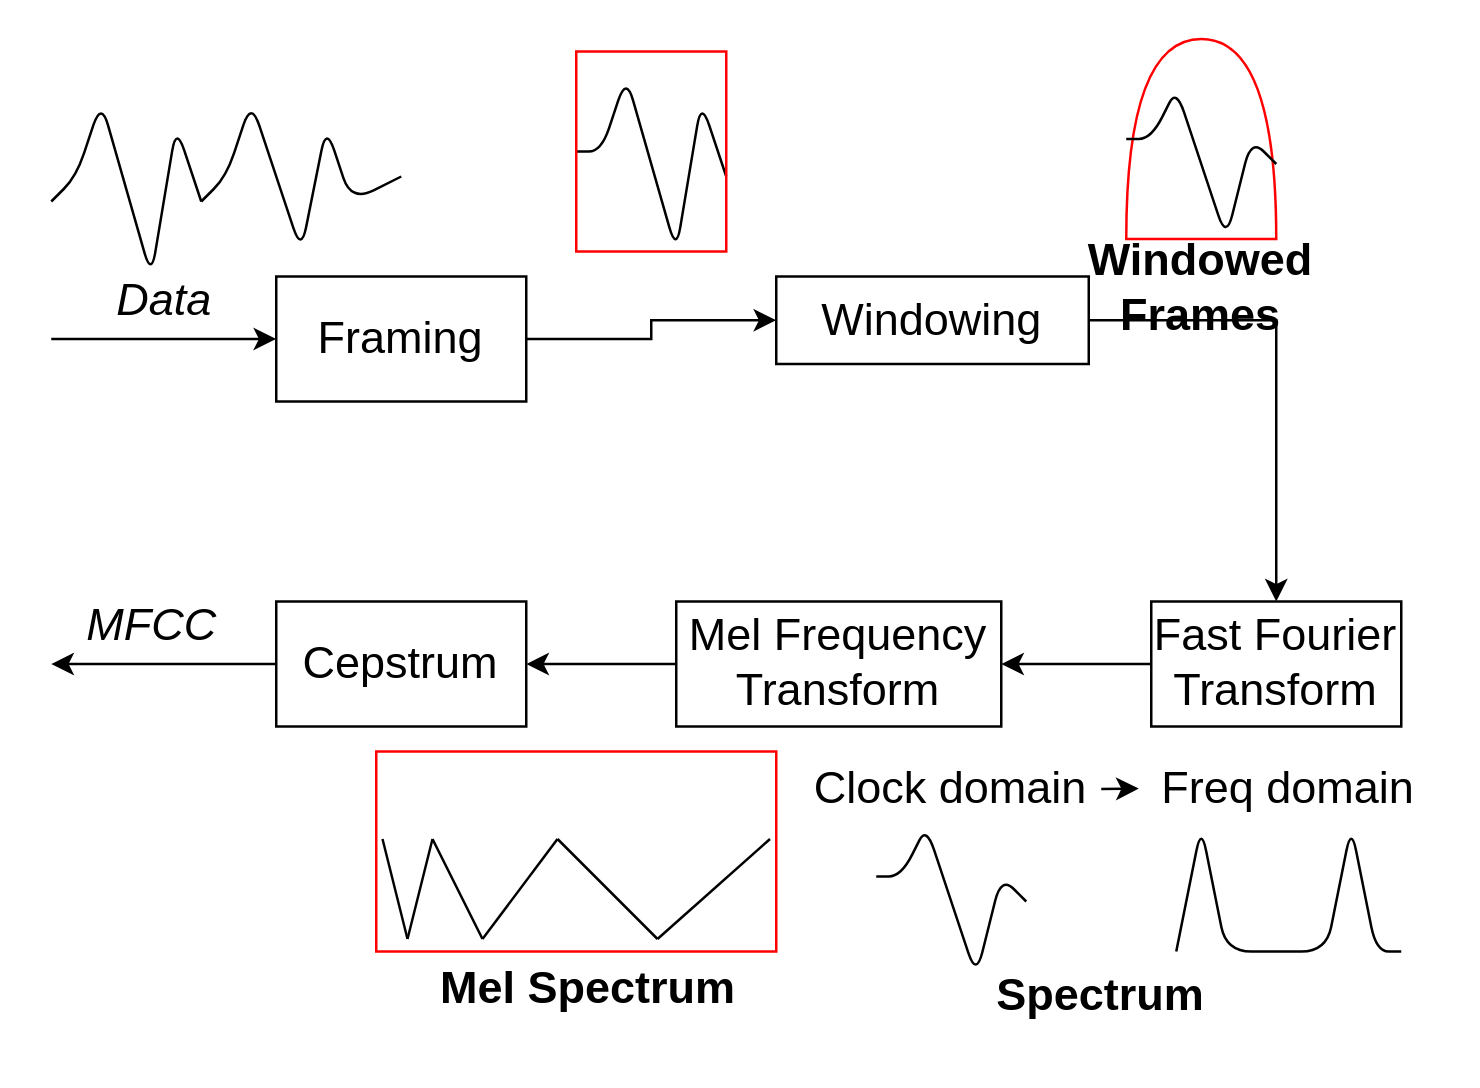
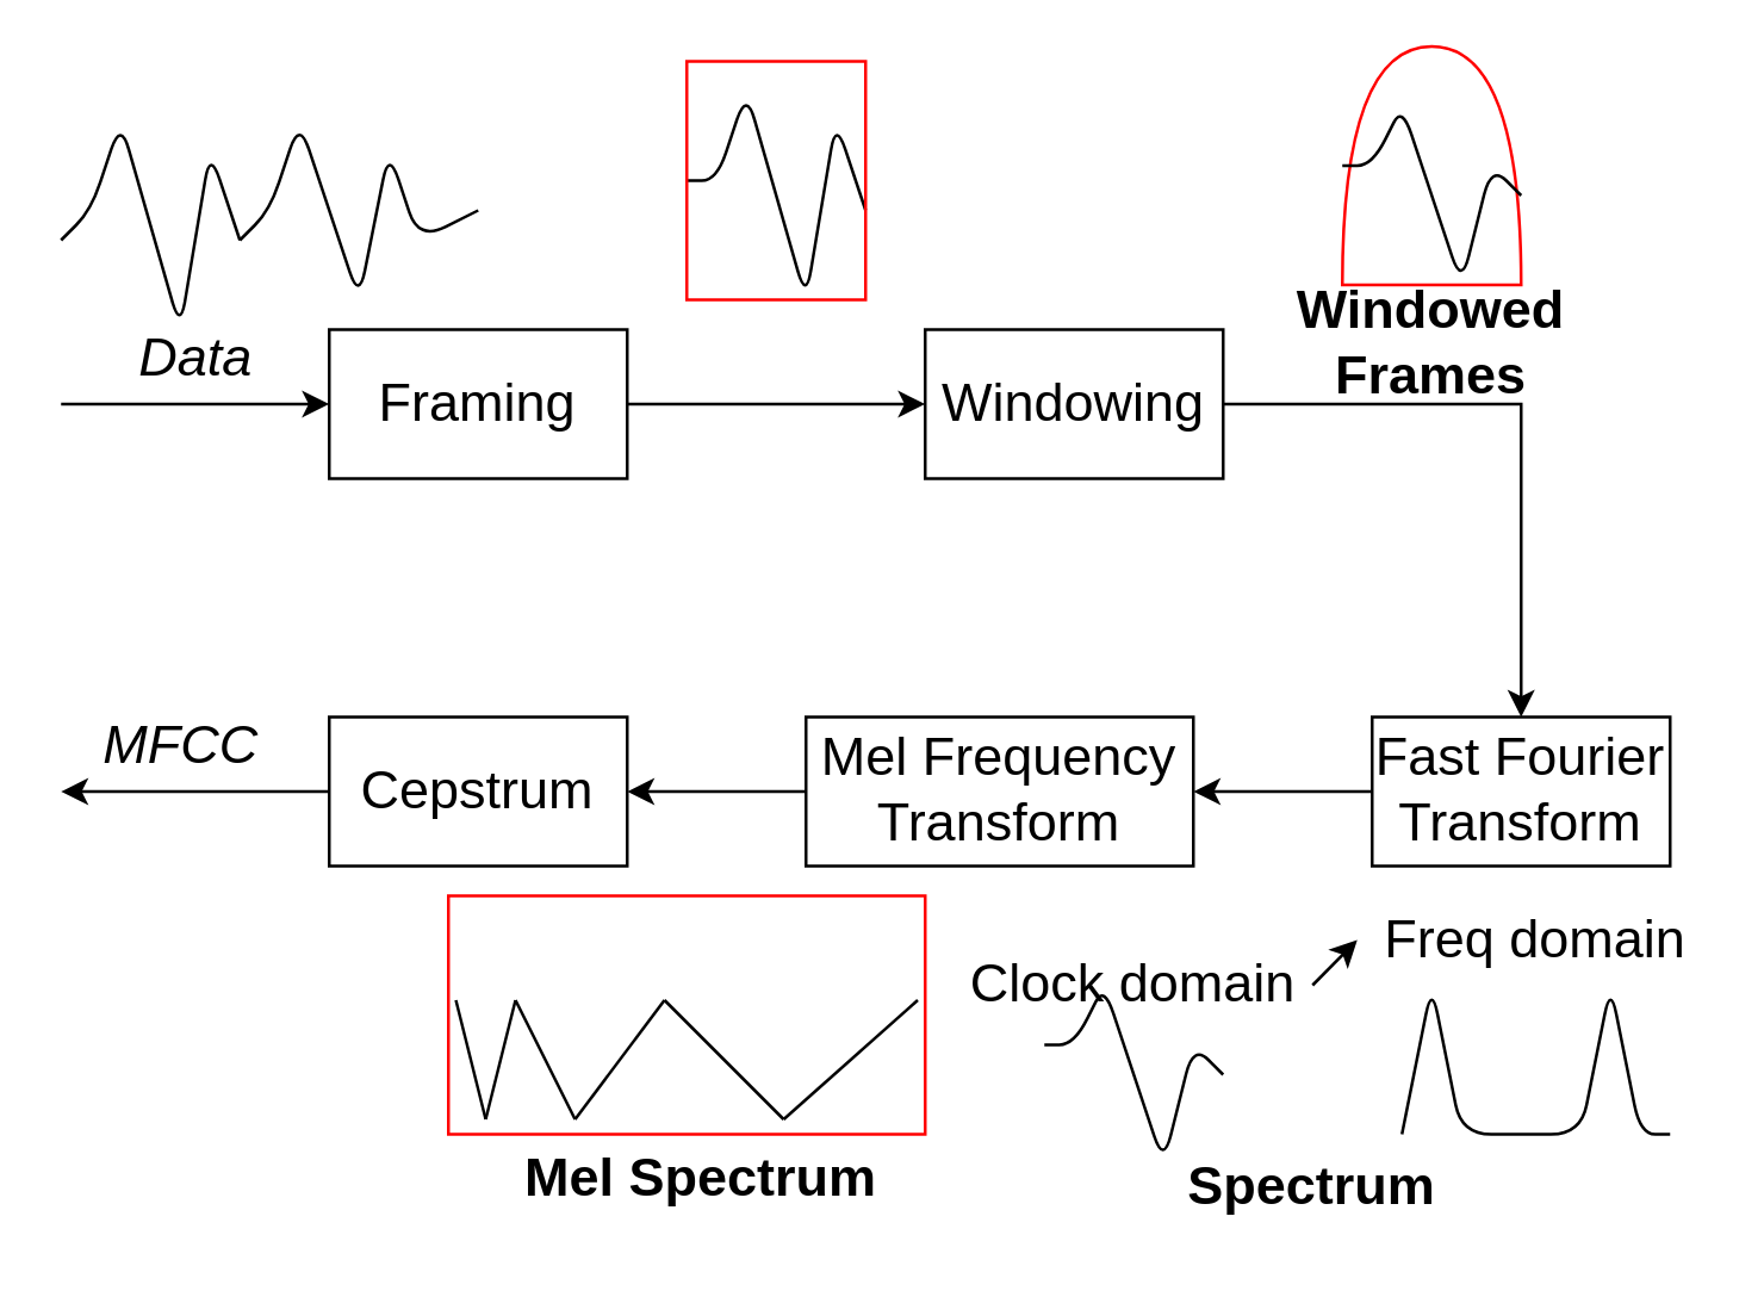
- <mxCell id="5" value="&lt;font style=&quot;font-size: 18px;&quot;&gt;Windowing&lt;/font&gt;" style="rounded=0;whiteSpace=wrap;html=1;" parent="1" vertex="1"><mxGeometry x="310" y="110" width="125" height="35" as="geometry" /></mxCell>
+ <mxCell id="5" value="&lt;font style=&quot;font-size: 18px;&quot;&gt;Windowing&lt;/font&gt;" style="rounded=0;whiteSpace=wrap;html=1;" parent="1" vertex="1"><mxGeometry x="310" y="110" width="100" height="50" as="geometry" /></mxCell>
- <mxCell id="21" value="&lt;font style=&quot;font-size: 18px;&quot;&gt;Clock domain&lt;/font&gt;" style="text;html=1;align=center;verticalAlign=middle;whiteSpace=wrap;rounded=0;" parent="1" vertex="1"><mxGeometry x="320" y="300" width="120" height="30" as="geometry" /></mxCell>
+ <mxCell id="21" value="&lt;font style=&quot;font-size: 18px;&quot;&gt;Clock domain&lt;/font&gt;" style="text;html=1;align=center;verticalAlign=middle;whiteSpace=wrap;rounded=0;" parent="1" vertex="1"><mxGeometry x="320" y="315" width="120" height="30" as="geometry" /></mxCell>
